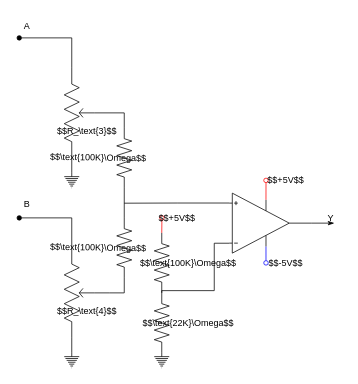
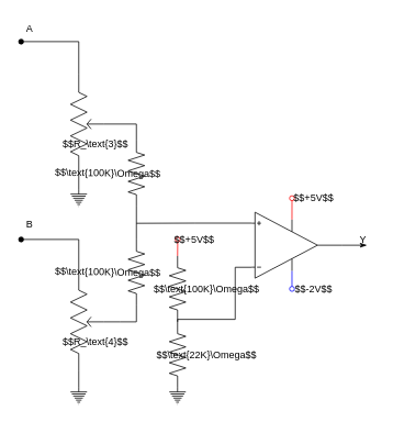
- <mxCell id="27" value="$$-5V$$" style="text;html=1;align=center;verticalAlign=middle;resizable=0;points=[];autosize=1;strokeColor=none;fillColor=none;" parent="1" vertex="1"><mxGeometry x="345" y="335" width="70" height="30" as="geometry" /></mxCell>
+ <mxCell id="27" value="$$-2V$$" style="text;html=1;align=center;verticalAlign=middle;resizable=0;points=[];autosize=1;strokeColor=none;fillColor=none;" parent="1" vertex="1"><mxGeometry x="345" y="335" width="70" height="30" as="geometry" /></mxCell>
